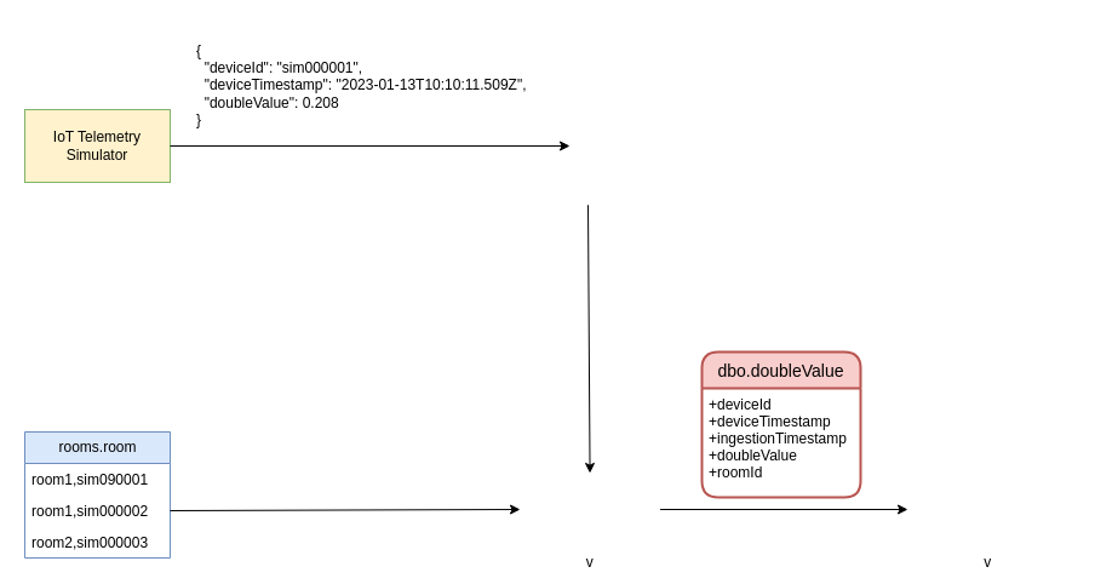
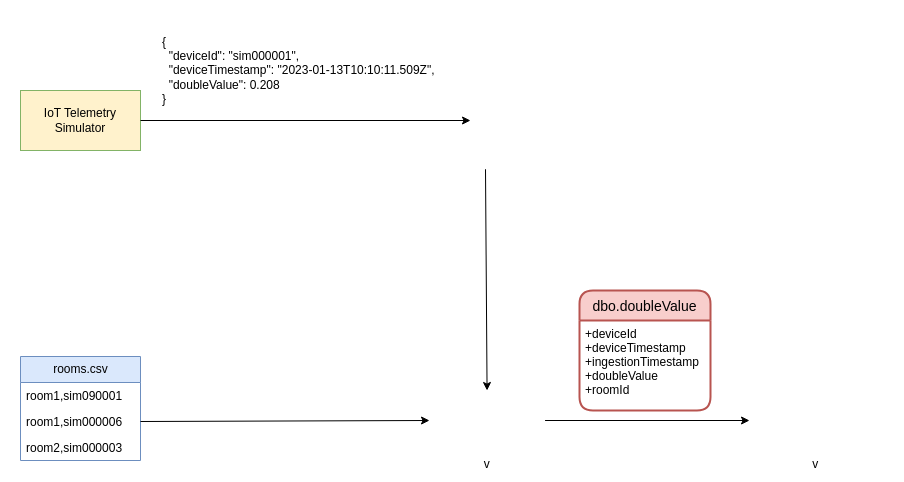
- <mxCell id="12" value="rooms.room" style="swimlane;fontStyle=0;childLayout=stackLayout;horizontal=1;startSize=26;fillColor=#dae8fc;horizontalStack=0;resizeParent=1;resizeParentMax=0;resizeLast=0;collapsible=1;marginBottom=0;html=1;strokeColor=#6c8ebf;" parent="1" vertex="1"><mxGeometry x="20" y="356" width="120" height="104" as="geometry" /></mxCell>
+ <mxCell id="12" value="rooms.csv" style="swimlane;fontStyle=0;childLayout=stackLayout;horizontal=1;startSize=26;fillColor=#dae8fc;horizontalStack=0;resizeParent=1;resizeParentMax=0;resizeLast=0;collapsible=1;marginBottom=0;html=1;strokeColor=#6c8ebf;" parent="1" vertex="1"><mxGeometry x="20" y="356" width="120" height="104" as="geometry" /></mxCell>
- <mxCell id="14" value="room1,sim000002" style="text;strokeColor=none;fillColor=none;align=left;verticalAlign=top;spacingLeft=4;spacingRight=4;overflow=hidden;rotatable=0;points=[[0,0.5],[1,0.5]];portConstraint=eastwest;whiteSpace=wrap;html=1;" parent="12" vertex="1"><mxGeometry y="52" width="120" height="26" as="geometry" /></mxCell>
+ <mxCell id="14" value="room1,sim000006" style="text;strokeColor=none;fillColor=none;align=left;verticalAlign=top;spacingLeft=4;spacingRight=4;overflow=hidden;rotatable=0;points=[[0,0.5],[1,0.5]];portConstraint=eastwest;whiteSpace=wrap;html=1;" parent="12" vertex="1"><mxGeometry y="52" width="120" height="26" as="geometry" /></mxCell>
